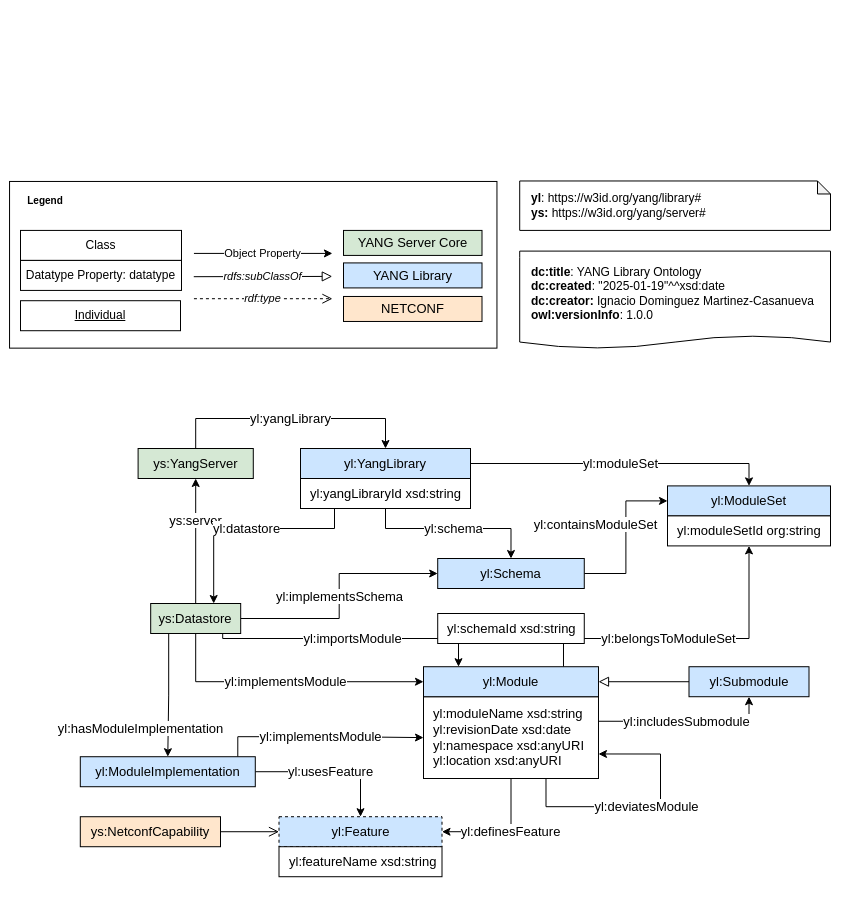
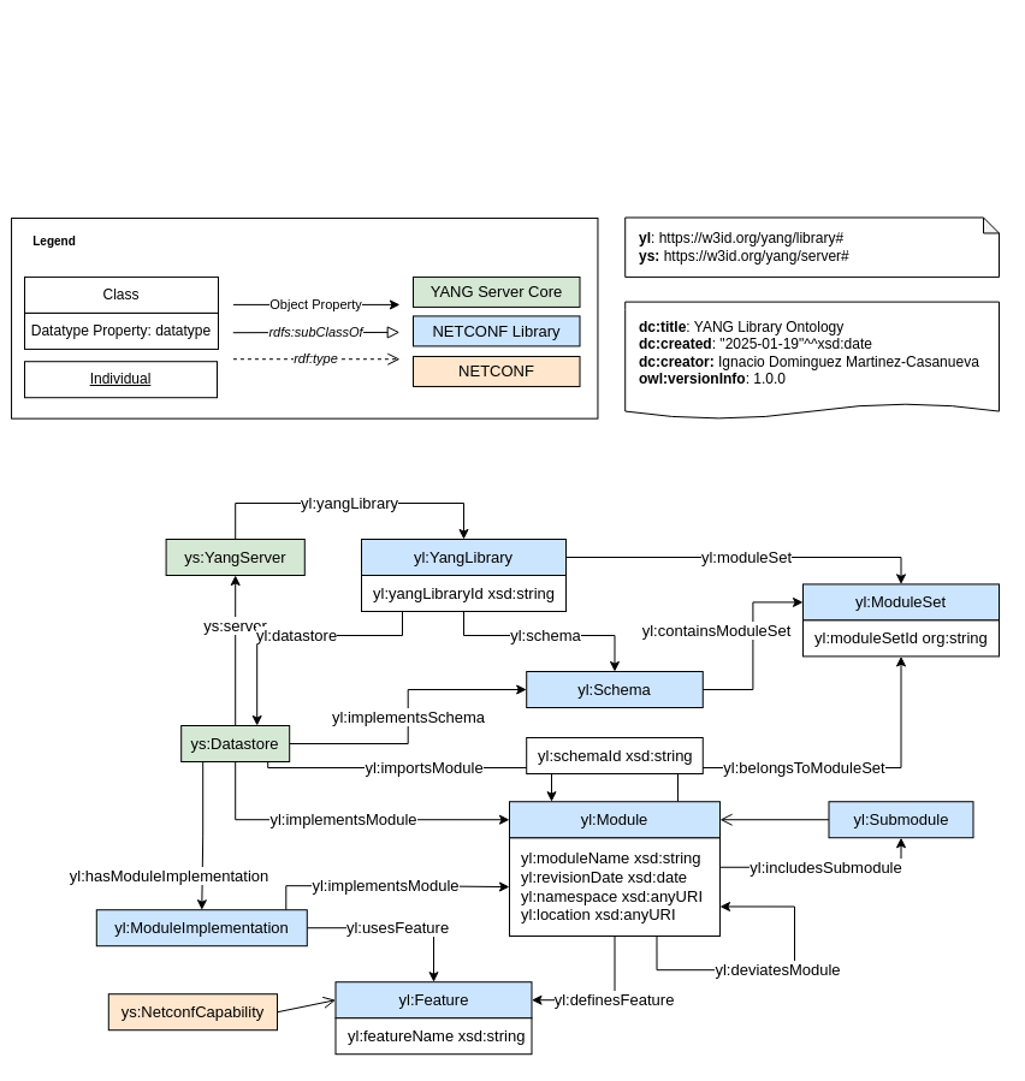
- <mxCell id="38" value="YANG Library" style="rounded=0;whiteSpace=wrap;html=1;fillColor=#CCE5FF;strokeColor=#000000;fontFamily=Helvetica;align=center;verticalAlign=middle;fontSize=13;fontColor=default;" parent="1" vertex="1"><mxGeometry x="343" y="262.42" width="138.5" height="25" as="geometry" /></mxCell>
+ <mxCell id="38" value="NETCONF Library" style="rounded=0;whiteSpace=wrap;html=1;fillColor=#CCE5FF;strokeColor=#000000;fontFamily=Helvetica;align=center;verticalAlign=middle;fontSize=13;fontColor=default;" parent="1" vertex="1"><mxGeometry x="343" y="262.42" width="138.5" height="25" as="geometry" /></mxCell>
- <mxCell id="24" value="" style="endArrow=block;html=1;fontColor=#000000;endFill=0;endSize=8;arcSize=0;rounded=0;fontFamily=Helvetica;exitX=0;exitY=0.5;exitDx=0;exitDy=0;entryX=1;entryY=0.5;entryDx=0;entryDy=0;" parent="1" source="16" target="18" edge="1"><mxGeometry width="50" height="50" relative="1" as="geometry"><mxPoint x="351.93" y="357.36" as="sourcePoint" /><mxPoint x="511.93" y="357.36" as="targetPoint" /></mxGeometry></mxCell>
+ <mxCell id="24" value="" style="endArrow=open;html=1;fontColor=#000000;endFill=0;endSize=8;arcSize=0;rounded=0;fontFamily=Helvetica;exitX=0;exitY=0.5;exitDx=0;exitDy=0;entryX=1;entryY=0.5;entryDx=0;entryDy=0;" parent="1" source="16" target="18" edge="1"><mxGeometry width="50" height="50" relative="1" as="geometry"><mxPoint x="351.93" y="357.36" as="sourcePoint" /><mxPoint x="511.93" y="357.36" as="targetPoint" /></mxGeometry></mxCell>
- <mxCell id="30" value="ys:NetconfCapability" style="rounded=0;whiteSpace=wrap;html=1;snapToPoint=1;points=[[0.1,0],[0.2,0],[0.3,0],[0.4,0],[0.5,0],[0.6,0],[0.7,0],[0.8,0],[0.9,0],[0,0.1],[0,0.3],[0,0.5],[0,0.7],[0,0.9],[0.1,1],[0.2,1],[0.3,1],[0.4,1],[0.5,1],[0.6,1],[0.7,1],[0.8,1],[0.9,1],[1,0.1],[1,0.3],[1,0.5],[1,0.7],[1,0.9]];fillColor=#FFE6CC;strokeColor=#000000;fontSize=13;" parent="1" vertex="1"><mxGeometry x="79.8" y="816.22" width="140.2" height="30" as="geometry" /></mxCell>
+ <mxCell id="30" value="ys:NetconfCapability" style="rounded=0;whiteSpace=wrap;html=1;snapToPoint=1;points=[[0.1,0],[0.2,0],[0.3,0],[0.4,0],[0.5,0],[0.6,0],[0.7,0],[0.8,0],[0.9,0],[0,0.1],[0,0.3],[0,0.5],[0,0.7],[0,0.9],[0.1,1],[0.2,1],[0.3,1],[0.4,1],[0.5,1],[0.6,1],[0.7,1],[0.8,1],[0.9,1],[1,0.1],[1,0.3],[1,0.5],[1,0.7],[1,0.9]];fillColor=#FFE6CC;strokeColor=#000000;fontSize=13;" parent="1" vertex="1"><mxGeometry x="89.8" y="826.22" width="140.2" height="30" as="geometry" /></mxCell>
- <mxCell id="28" value="yl:Feature" style="rounded=0;whiteSpace=wrap;html=1;snapToPoint=1;points=[[0.1,0],[0.2,0],[0.3,0],[0.4,0],[0.5,0],[0.6,0],[0.7,0],[0.8,0],[0.9,0],[0,0.1],[0,0.3],[0,0.5],[0,0.7],[0,0.9],[0.1,1],[0.2,1],[0.3,1],[0.4,1],[0.5,1],[0.6,1],[0.7,1],[0.8,1],[0.9,1],[1,0.1],[1,0.3],[1,0.5],[1,0.7],[1,0.9]];fillColor=#CCE5FF;strokeColor=#000000;fontSize=13;align=center;verticalAlign=middle;fontFamily=Helvetica;fontColor=default;dashed=1;" parent="1" vertex="1"><mxGeometry x="278.5" y="816.22" width="163" height="30" as="geometry" /></mxCell>
+ <mxCell id="28" value="yl:Feature" style="rounded=0;whiteSpace=wrap;html=1;snapToPoint=1;points=[[0.1,0],[0.2,0],[0.3,0],[0.4,0],[0.5,0],[0.6,0],[0.7,0],[0.8,0],[0.9,0],[0,0.1],[0,0.3],[0,0.5],[0,0.7],[0,0.9],[0.1,1],[0.2,1],[0.3,1],[0.4,1],[0.5,1],[0.6,1],[0.7,1],[0.8,1],[0.9,1],[1,0.1],[1,0.3],[1,0.5],[1,0.7],[1,0.9]];fillColor=#CCE5FF;strokeColor=#000000;fontSize=13;align=center;verticalAlign=middle;fontFamily=Helvetica;fontColor=default;" parent="1" vertex="1"><mxGeometry x="278.5" y="816.22" width="163" height="30" as="geometry" /></mxCell>
